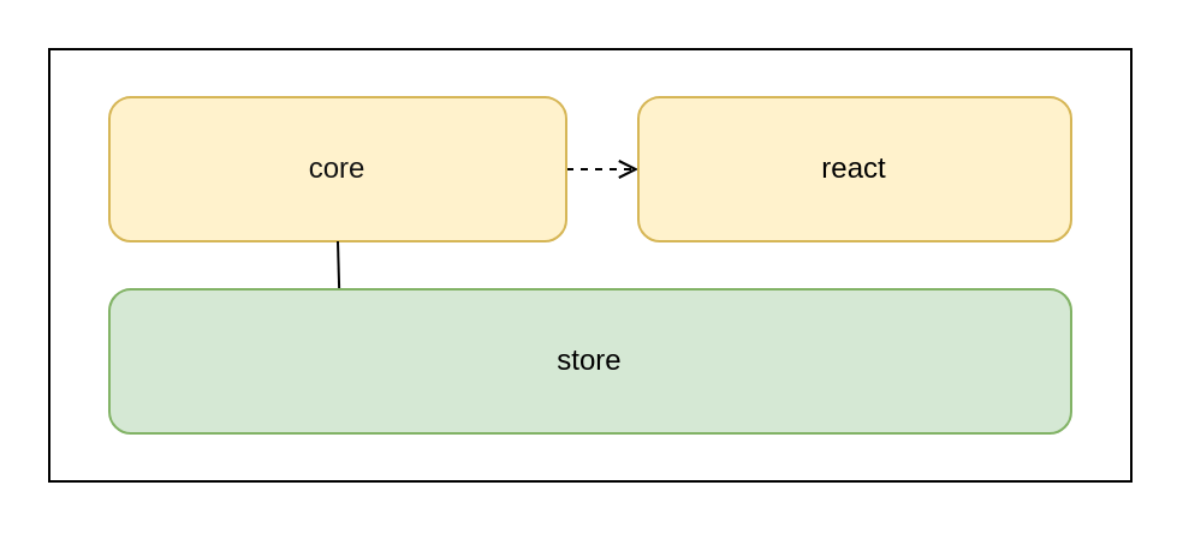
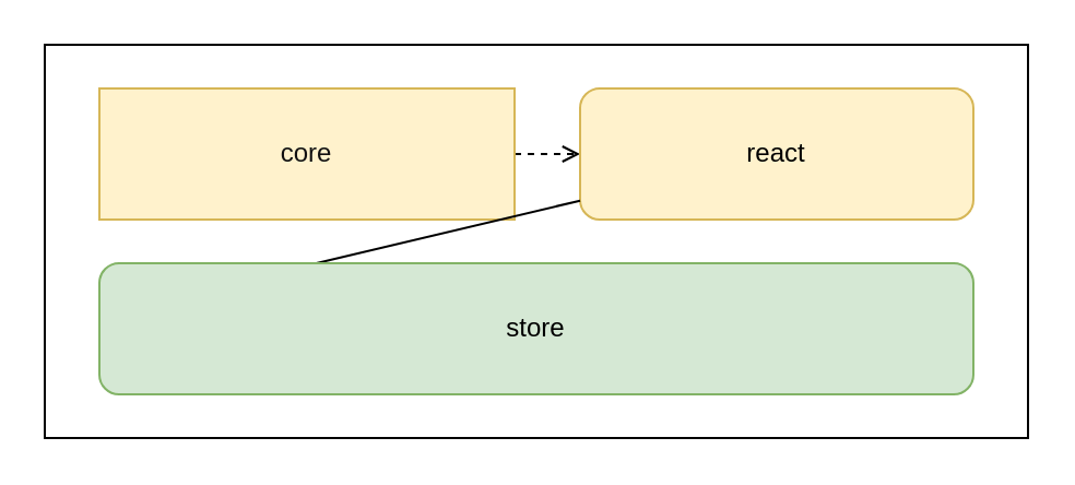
- <mxCell id="4" value="core" style="rounded=1;whiteSpace=wrap;html=1;fillColor=#fff2cc;strokeColor=#d6b656;fontColor=#121212;" parent="1" vertex="1"><mxGeometry x="45" y="40" width="190" height="60" as="geometry" /></mxCell>
+ <mxCell id="4" value="core" style="whiteSpace=wrap;html=1;fillColor=#fff2cc;strokeColor=#d6b656;fontColor=#121212;rounded=0;" parent="1" vertex="1"><mxGeometry x="45" y="40" width="190" height="60" as="geometry" /></mxCell>
- <mxCell id="6" style="edgeStyle=none;html=1;exitX=0.239;exitY=0.014;exitDx=0;exitDy=0;entryX=0.5;entryY=1;entryDx=0;entryDy=0;endArrow=none;endFill=0;exitPerimeter=0;" parent="1" source="7" target="4" edge="1"><mxGeometry relative="1" as="geometry" /></mxCell>
+ <mxCell id="6" style="edgeStyle=none;html=1;exitX=0.239;exitY=0.014;exitDx=0;exitDy=0;endArrow=none;endFill=0;exitPerimeter=0;" parent="1" source="7" target="5" edge="1"><mxGeometry relative="1" as="geometry" /></mxCell>
